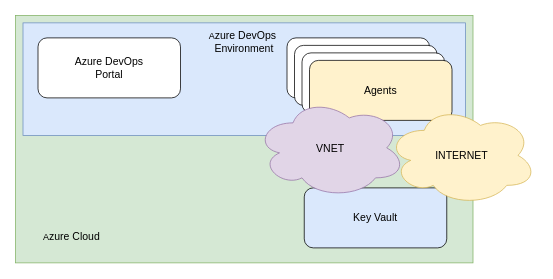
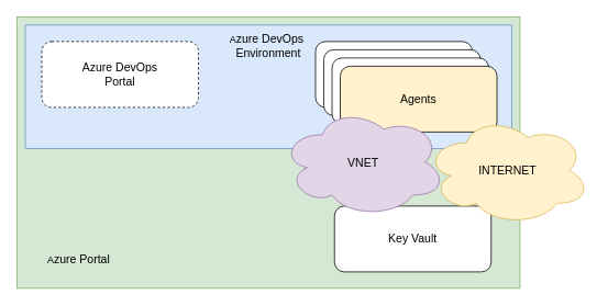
- <mxCell id="4" value="&lt;font style=&quot;font-size: 14px&quot;&gt;Azure DevOps&lt;br&gt;Portal&lt;br&gt;&lt;/font&gt;" style="rounded=1;whiteSpace=wrap;html=1;" vertex="1" parent="1"><mxGeometry x="50" y="50" width="190" height="80" as="geometry" /></mxCell>
+ <mxCell id="4" value="&lt;font style=&quot;font-size: 14px&quot;&gt;Azure DevOps&lt;br&gt;Portal&lt;br&gt;&lt;/font&gt;" style="rounded=1;whiteSpace=wrap;html=1;dashed=1;" vertex="1" parent="1"><mxGeometry x="50" y="50" width="190" height="80" as="geometry" /></mxCell>
- <mxCell id="5" value="&lt;font style=&quot;font-size: 14px&quot;&gt;Key Vault&lt;/font&gt;" style="rounded=1;whiteSpace=wrap;html=1;fillColor=#dae8fc;" vertex="1" parent="1"><mxGeometry x="405" y="250" width="190" height="80" as="geometry" /></mxCell>
+ <mxCell id="5" value="&lt;font style=&quot;font-size: 14px&quot;&gt;Key Vault&lt;/font&gt;" style="rounded=1;whiteSpace=wrap;html=1;" vertex="1" parent="1"><mxGeometry x="405" y="250" width="190" height="80" as="geometry" /></mxCell>
- <mxCell id="13" value="A&lt;font style=&quot;font-size: 14px&quot;&gt;zure Cloud&lt;br&gt;&lt;/font&gt;" style="text;html=1;strokeColor=none;fillColor=none;align=center;verticalAlign=middle;whiteSpace=wrap;rounded=0;" vertex="1" parent="1"><mxGeometry x="30" y="290" width="130" height="50" as="geometry" /></mxCell>
+ <mxCell id="13" value="A&lt;font style=&quot;font-size: 14px&quot;&gt;zure Portal&lt;br&gt;&lt;/font&gt;" style="text;html=1;strokeColor=none;fillColor=none;align=center;verticalAlign=middle;whiteSpace=wrap;rounded=0;" vertex="1" parent="1"><mxGeometry x="30" y="290" width="130" height="50" as="geometry" /></mxCell>
